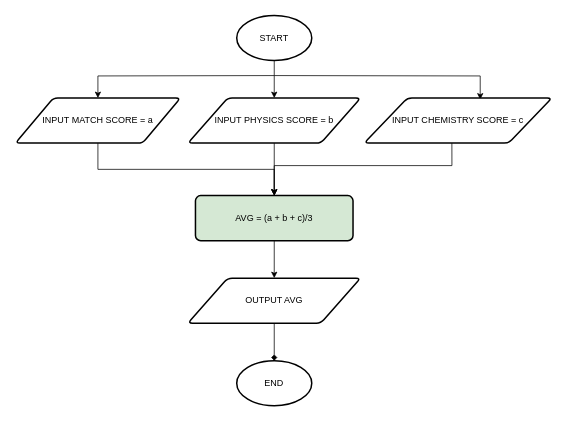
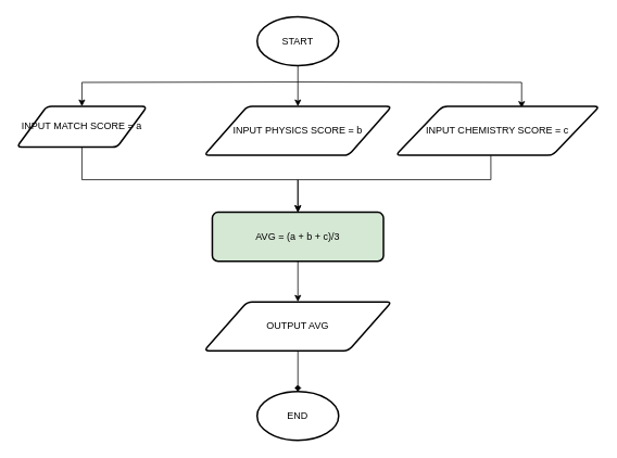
- <mxCell id="7" value="INPUT MATCH SCORE = a" style="shape=parallelogram;html=1;strokeWidth=2;perimeter=parallelogramPerimeter;whiteSpace=wrap;rounded=1;arcSize=12;size=0.23;" parent="1" vertex="1"><mxGeometry x="20" y="130" width="220" height="60" as="geometry" /></mxCell>
+ <mxCell id="7" value="INPUT MATCH SCORE = a" style="shape=parallelogram;html=1;strokeWidth=2;perimeter=parallelogramPerimeter;whiteSpace=wrap;rounded=1;arcSize=12;size=0.23;" parent="1" vertex="1"><mxGeometry x="20" y="130" width="160" height="50" as="geometry" /></mxCell>
- <mxCell id="9" style="edgeStyle=orthogonalEdgeStyle;rounded=0;orthogonalLoop=1;jettySize=auto;html=1;entryX=0.5;entryY=0;entryDx=0;entryDy=0;" edge="1" parent="1" source="10" target="14"><mxGeometry relative="1" as="geometry" /></mxCell>
